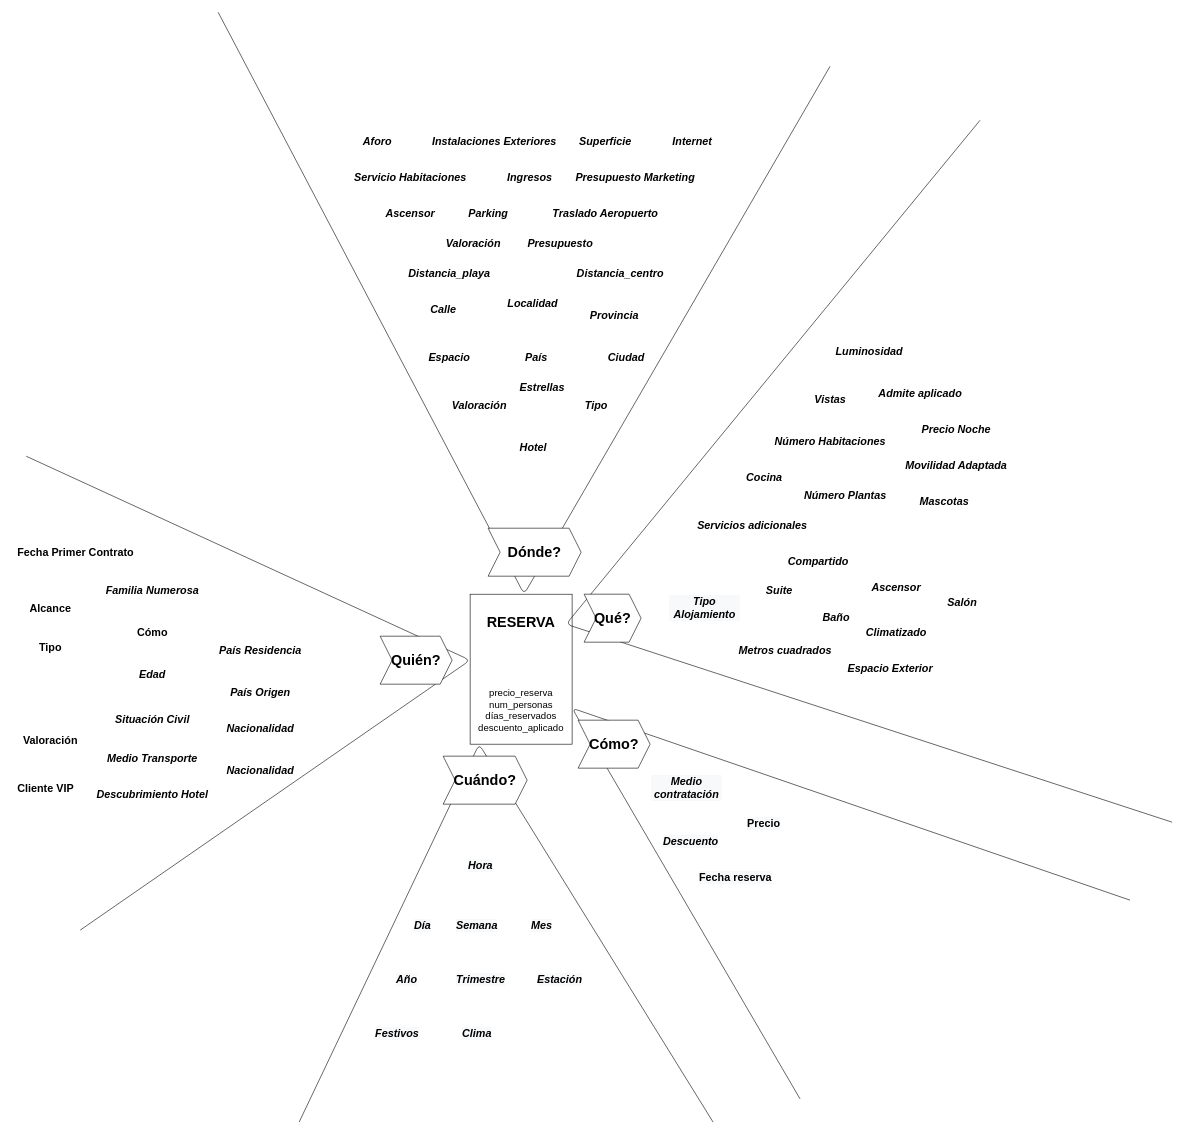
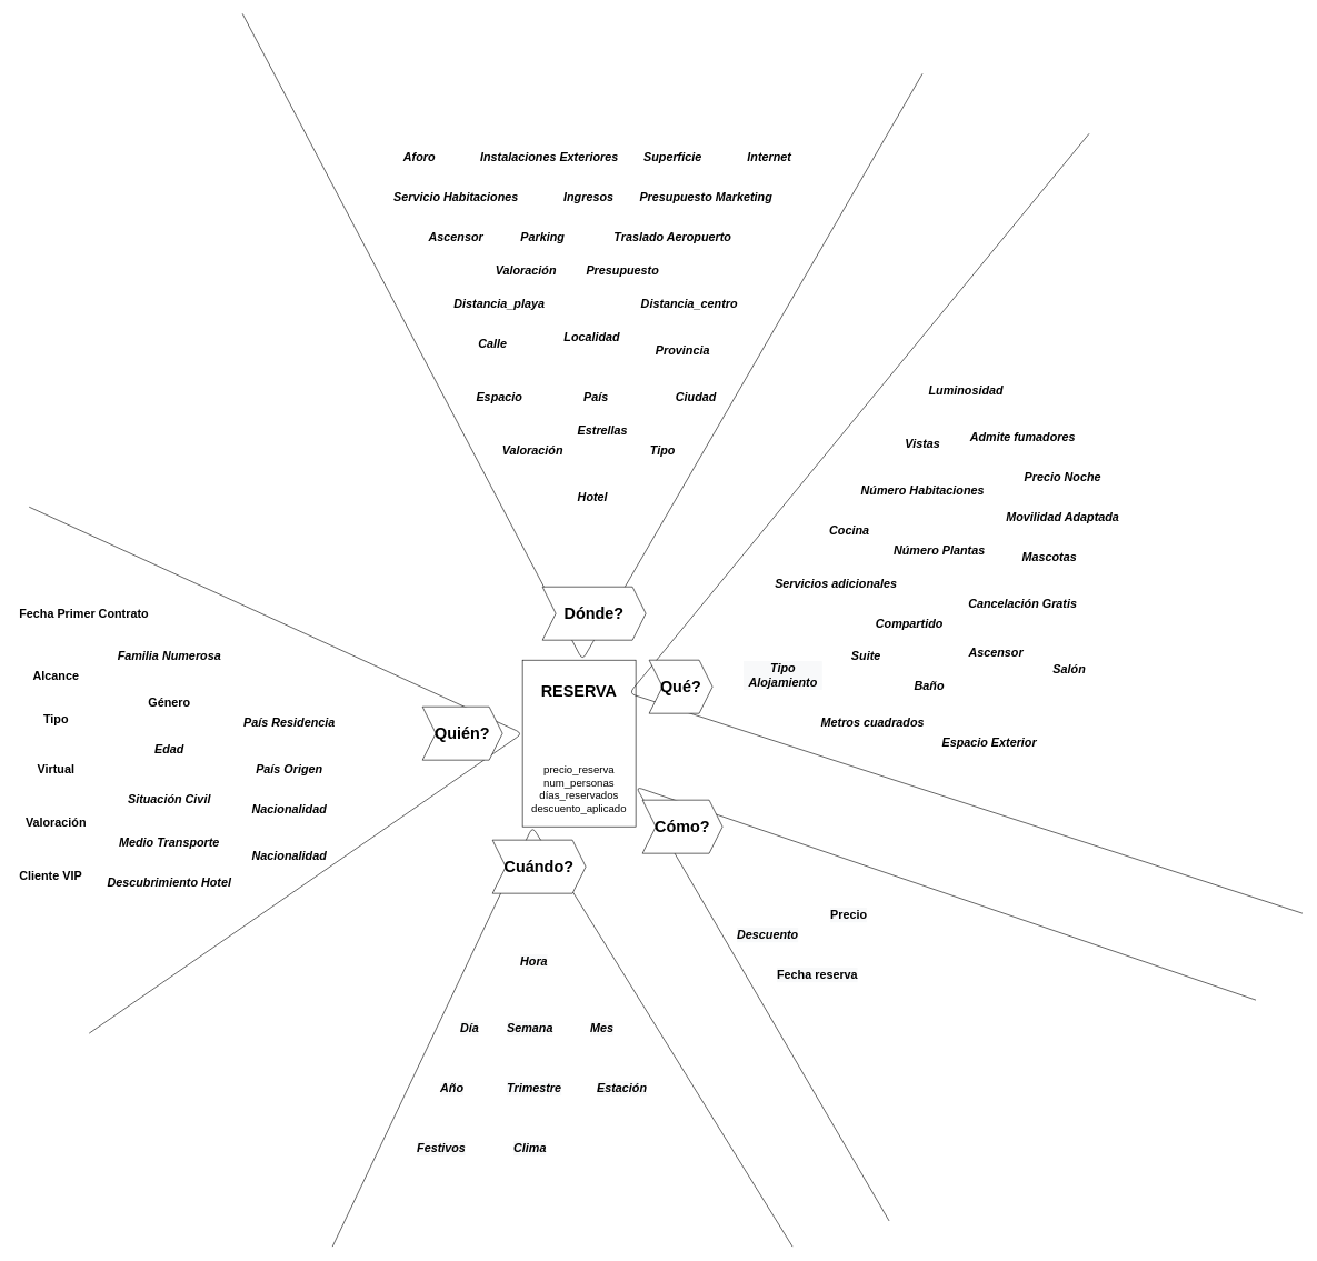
- <mxCell id="85" value="&lt;h2&gt;&lt;i&gt;Admite aplicado&lt;/i&gt;&lt;/h2&gt;" style="text;html=1;align=center;verticalAlign=middle;resizable=0;points=[];autosize=1;" parent="1" vertex="1"><mxGeometry x="1448" y="630" width="170" height="50" as="geometry" /></mxCell>
+ <mxCell id="85" value="&lt;h2&gt;&lt;i&gt;Admite fumadores&lt;/i&gt;&lt;/h2&gt;" style="text;html=1;align=center;verticalAlign=middle;resizable=0;points=[];autosize=1;" parent="1" vertex="1"><mxGeometry x="1448" y="630" width="170" height="50" as="geometry" /></mxCell>
+ <mxCell id="73" value="&lt;h2&gt;&lt;i&gt;Cancelación Gratis&lt;/i&gt;&lt;/h2&gt;" style="text;html=1;align=center;verticalAlign=middle;resizable=0;points=[];autosize=1;" parent="1" vertex="1"><mxGeometry x="1443" y="880" width="180" height="50" as="geometry" /></mxCell>
- <mxCell id="29" value="&lt;h2&gt;Cómo&lt;/h2&gt;" style="text;html=1;align=center;verticalAlign=middle;resizable=0;points=[];autosize=1;" parent="1" vertex="1"><mxGeometry x="213" y="1030" width="80" height="50" as="geometry" /></mxCell>
+ <mxCell id="29" value="&lt;h2&gt;Género&lt;/h2&gt;" style="text;html=1;align=center;verticalAlign=middle;resizable=0;points=[];autosize=1;" parent="1" vertex="1"><mxGeometry x="213" y="1030" width="80" height="50" as="geometry" /></mxCell>
- <mxCell id="80" value="&lt;h2&gt;&lt;i&gt;Climatizado&lt;/i&gt;&lt;/h2&gt;" style="text;html=1;align=center;verticalAlign=middle;resizable=0;points=[];autosize=1;" parent="1" vertex="1"><mxGeometry x="1433" y="1030" width="120" height="50" as="geometry" /></mxCell>
+ <mxCell id="69" value="&lt;h2&gt;Virtual&lt;/h2&gt;" style="text;html=1;align=center;verticalAlign=middle;resizable=0;points=[];autosize=1;" parent="1" vertex="1"><mxGeometry x="48" y="1130" width="70" height="50" as="geometry" /></mxCell>
- <mxCell id="39" value="&lt;h2 style=&quot;color: rgb(0 , 0 , 0) ; font-family: &amp;#34;helvetica&amp;#34; ; letter-spacing: normal ; text-align: center ; text-indent: 0px ; text-transform: none ; word-spacing: 0px ; background-color: rgb(248 , 249 , 250)&quot;&gt;&lt;i&gt;Medio contratación&lt;/i&gt;&lt;/h2&gt;" style="text;whiteSpace=wrap;html=1;" parent="1" vertex="1"><mxGeometry x="1083" y="1270" width="120" height="60" as="geometry" /></mxCell>
